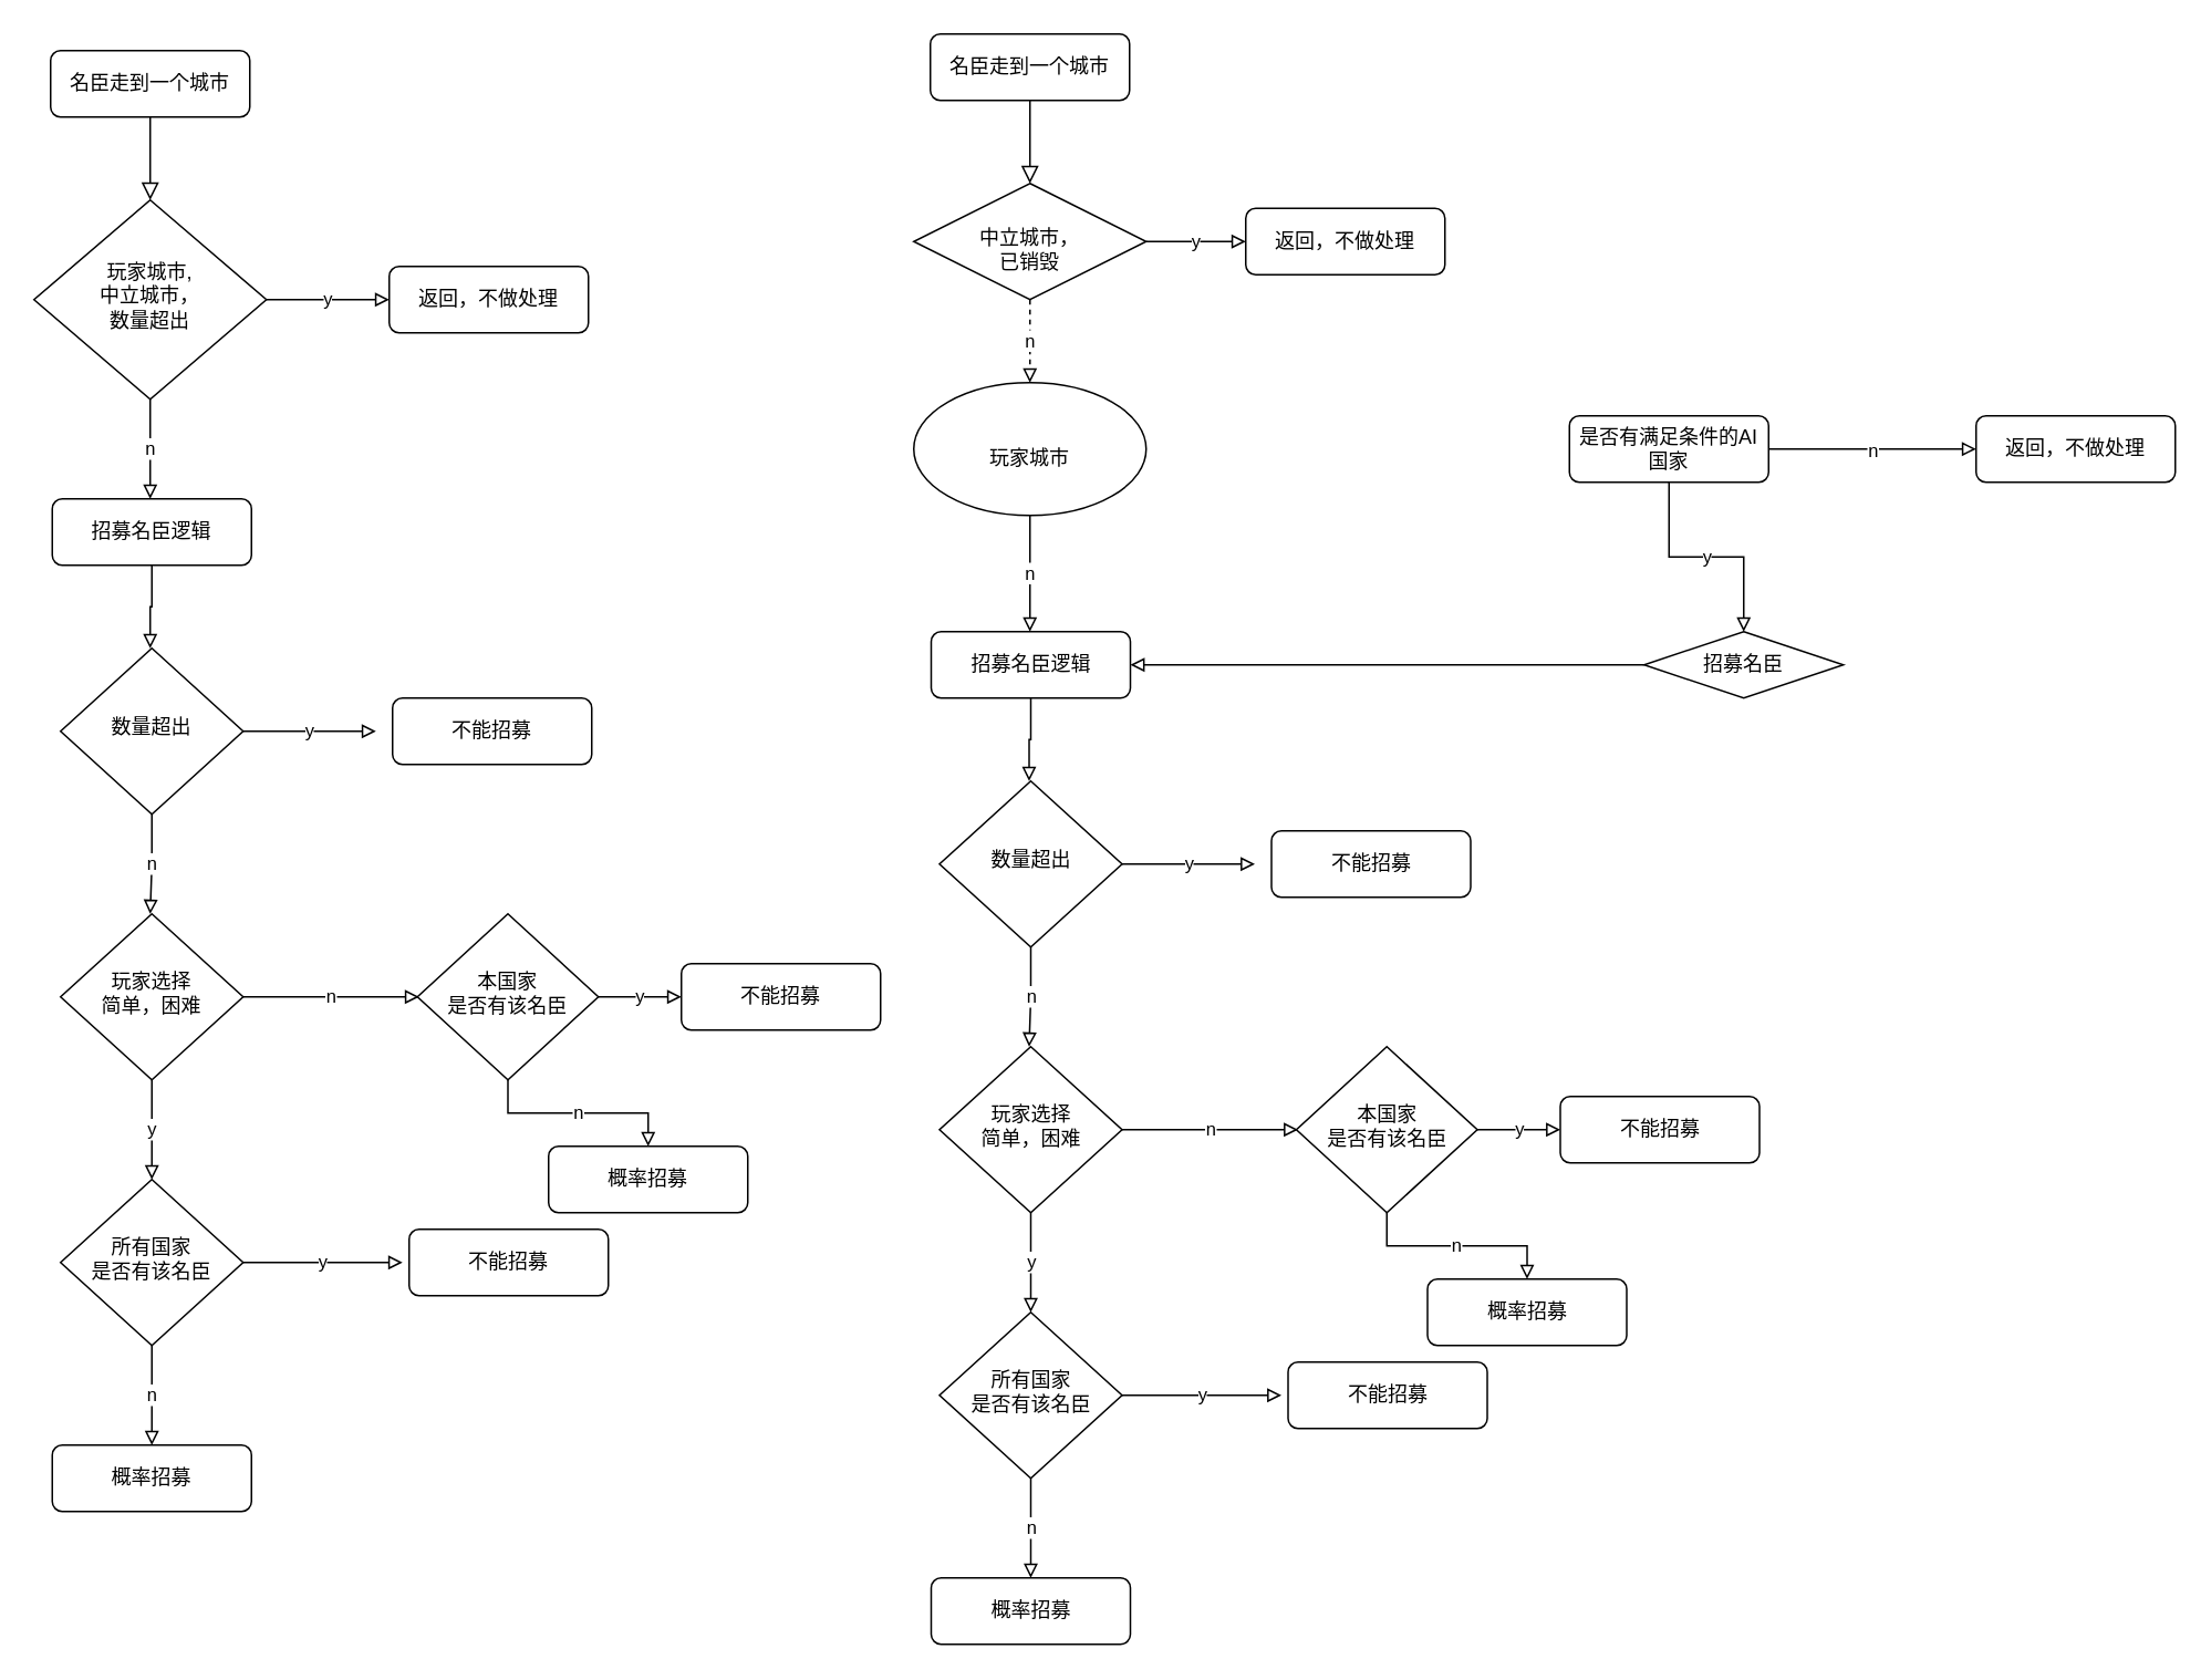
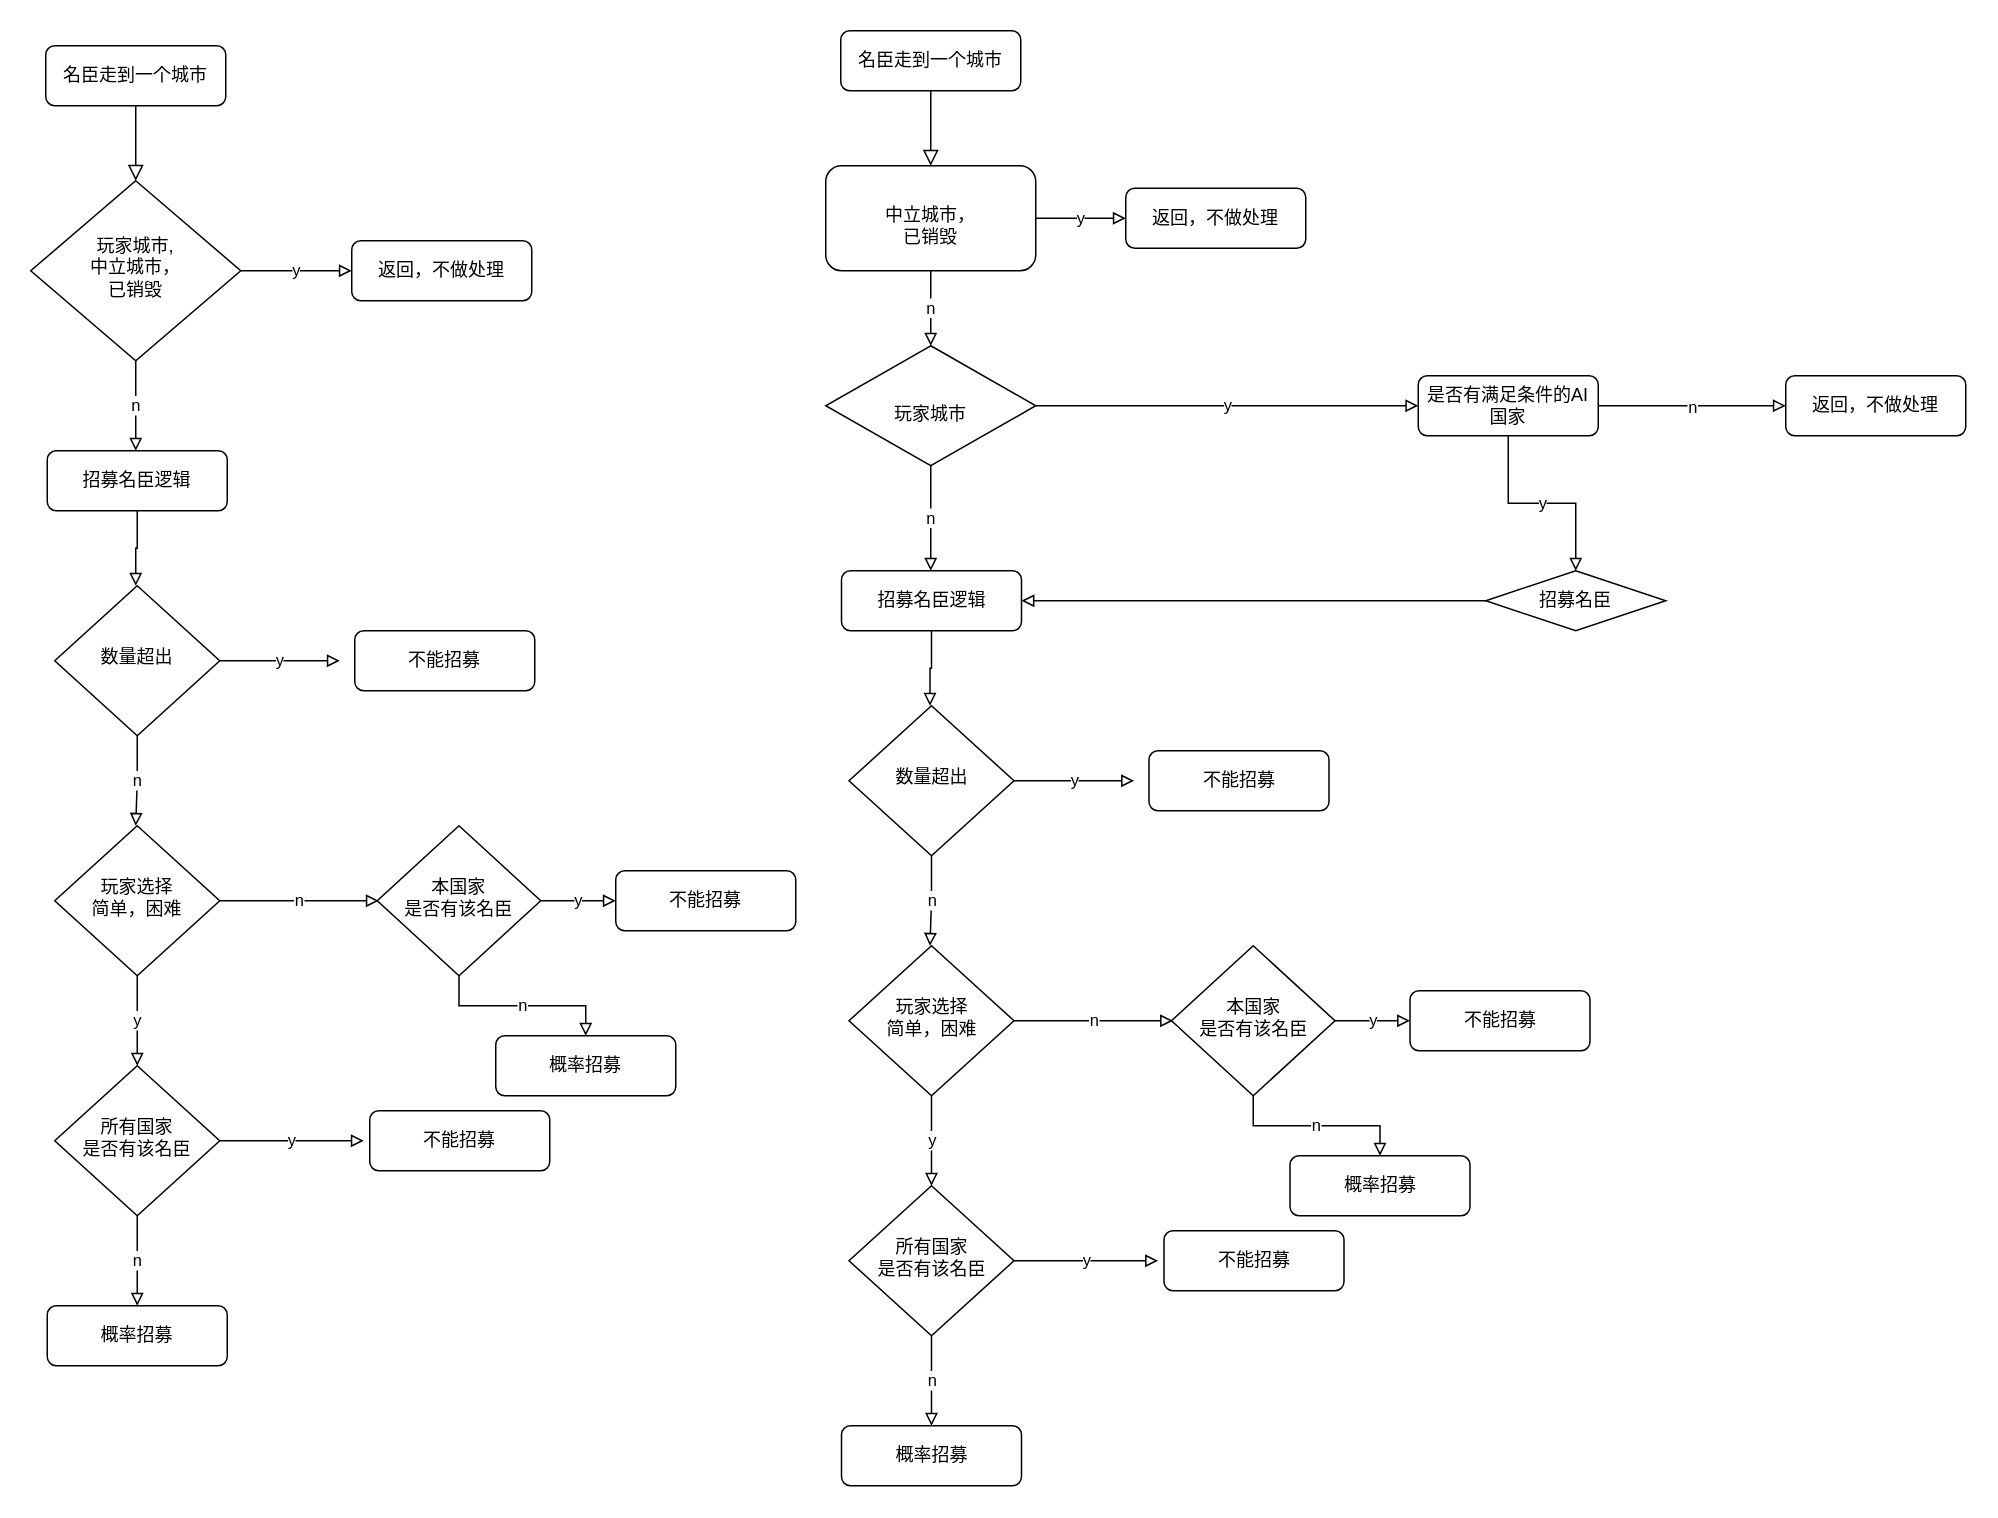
- <mxCell id="27" value="&lt;br&gt;中立城市，&lt;br&gt;已销毁" style="rhombus;whiteSpace=wrap;html=1;shadow=0;fontFamily=Helvetica;fontSize=12;align=center;strokeWidth=1;spacing=6;spacingTop=-4;" vertex="1" parent="1"><mxGeometry x="550" y="110" width="140" height="70" as="geometry" /></mxCell>
+ <mxCell id="27" value="&lt;br&gt;中立城市，&lt;br&gt;已销毁" style="whiteSpace=wrap;html=1;shadow=0;fontFamily=Helvetica;fontSize=12;align=center;strokeWidth=1;spacing=6;spacingTop=-4;rounded=1;" vertex="1" parent="1"><mxGeometry x="550" y="110" width="140" height="70" as="geometry" /></mxCell>
- <mxCell id="6" value="玩家城市,&lt;br&gt;中立城市，&lt;br&gt;数量超出" style="rhombus;whiteSpace=wrap;html=1;shadow=0;fontFamily=Helvetica;fontSize=12;align=center;strokeWidth=1;spacing=6;spacingTop=-4;" parent="1" vertex="1"><mxGeometry x="20" y="120" width="140" height="120" as="geometry" /></mxCell>
+ <mxCell id="6" value="玩家城市,&lt;br&gt;中立城市，&lt;br&gt;已销毁" style="rhombus;whiteSpace=wrap;html=1;shadow=0;fontFamily=Helvetica;fontSize=12;align=center;strokeWidth=1;spacing=6;spacingTop=-4;" parent="1" vertex="1"><mxGeometry x="20" y="120" width="140" height="120" as="geometry" /></mxCell>
- <mxCell id="26" value="n" style="edgeStyle=orthogonalEdgeStyle;rounded=0;orthogonalLoop=1;jettySize=auto;html=1;entryX=0.5;entryY=0;entryDx=0;entryDy=0;startArrow=none;startFill=0;endArrow=block;endFill=0;strokeColor=default;dashed=1;" edge="1" parent="1" source="27" target="33"><mxGeometry relative="1" as="geometry" /></mxCell>
+ <mxCell id="26" value="n" style="edgeStyle=orthogonalEdgeStyle;rounded=0;orthogonalLoop=1;jettySize=auto;html=1;entryX=0.5;entryY=0;entryDx=0;entryDy=0;startArrow=none;startFill=0;endArrow=block;endFill=0;strokeColor=default;" edge="1" parent="1" source="27" target="33"><mxGeometry relative="1" as="geometry" /></mxCell>
- <mxCell id="33" value="&lt;br&gt;玩家城市" style="ellipse;whiteSpace=wrap;html=1;shadow=0;fontFamily=Helvetica;fontSize=12;align=center;strokeWidth=1;spacing=6;spacingTop=-4;" vertex="1" parent="1"><mxGeometry x="550" y="230" width="140" height="80" as="geometry" /></mxCell>
+ <mxCell id="33" value="&lt;br&gt;玩家城市" style="rhombus;whiteSpace=wrap;html=1;shadow=0;fontFamily=Helvetica;fontSize=12;align=center;strokeWidth=1;spacing=6;spacingTop=-4;" vertex="1" parent="1"><mxGeometry x="550" y="230" width="140" height="80" as="geometry" /></mxCell>
+ <mxCell id="31" value="y" style="edgeStyle=orthogonalEdgeStyle;rounded=0;orthogonalLoop=1;jettySize=auto;html=1;startArrow=none;startFill=0;endArrow=block;endFill=0;strokeColor=default;entryX=0;entryY=0.5;entryDx=0;entryDy=0;" edge="1" parent="1" source="33" target="36"><mxGeometry relative="1" as="geometry"><mxPoint x="950" y="270" as="targetPoint" /></mxGeometry></mxCell>
